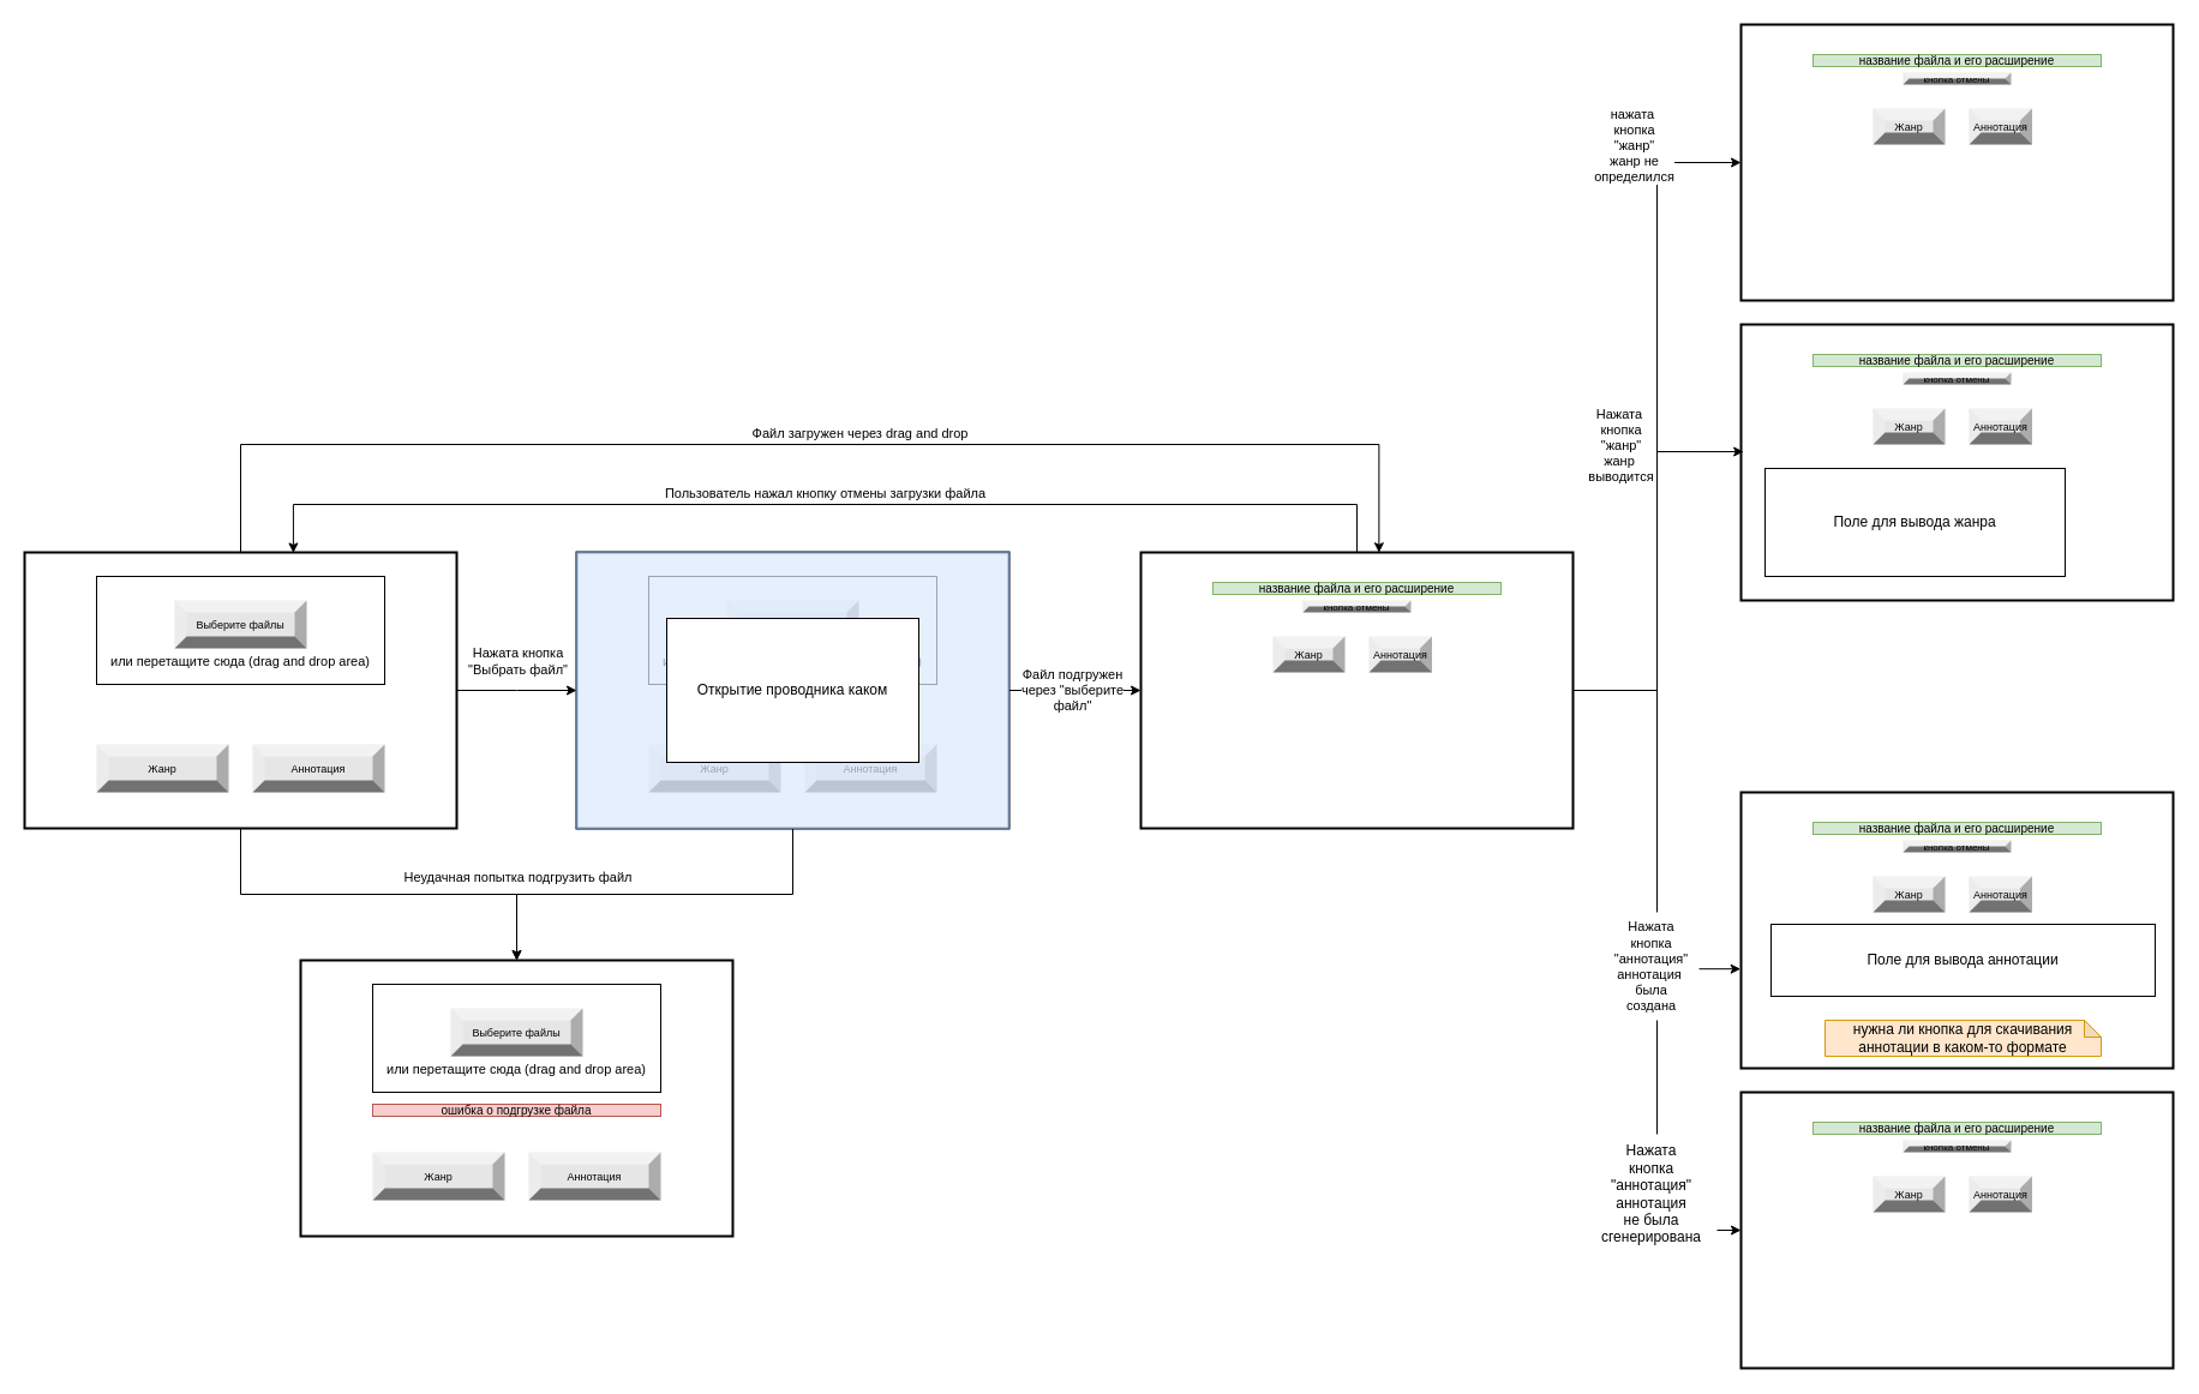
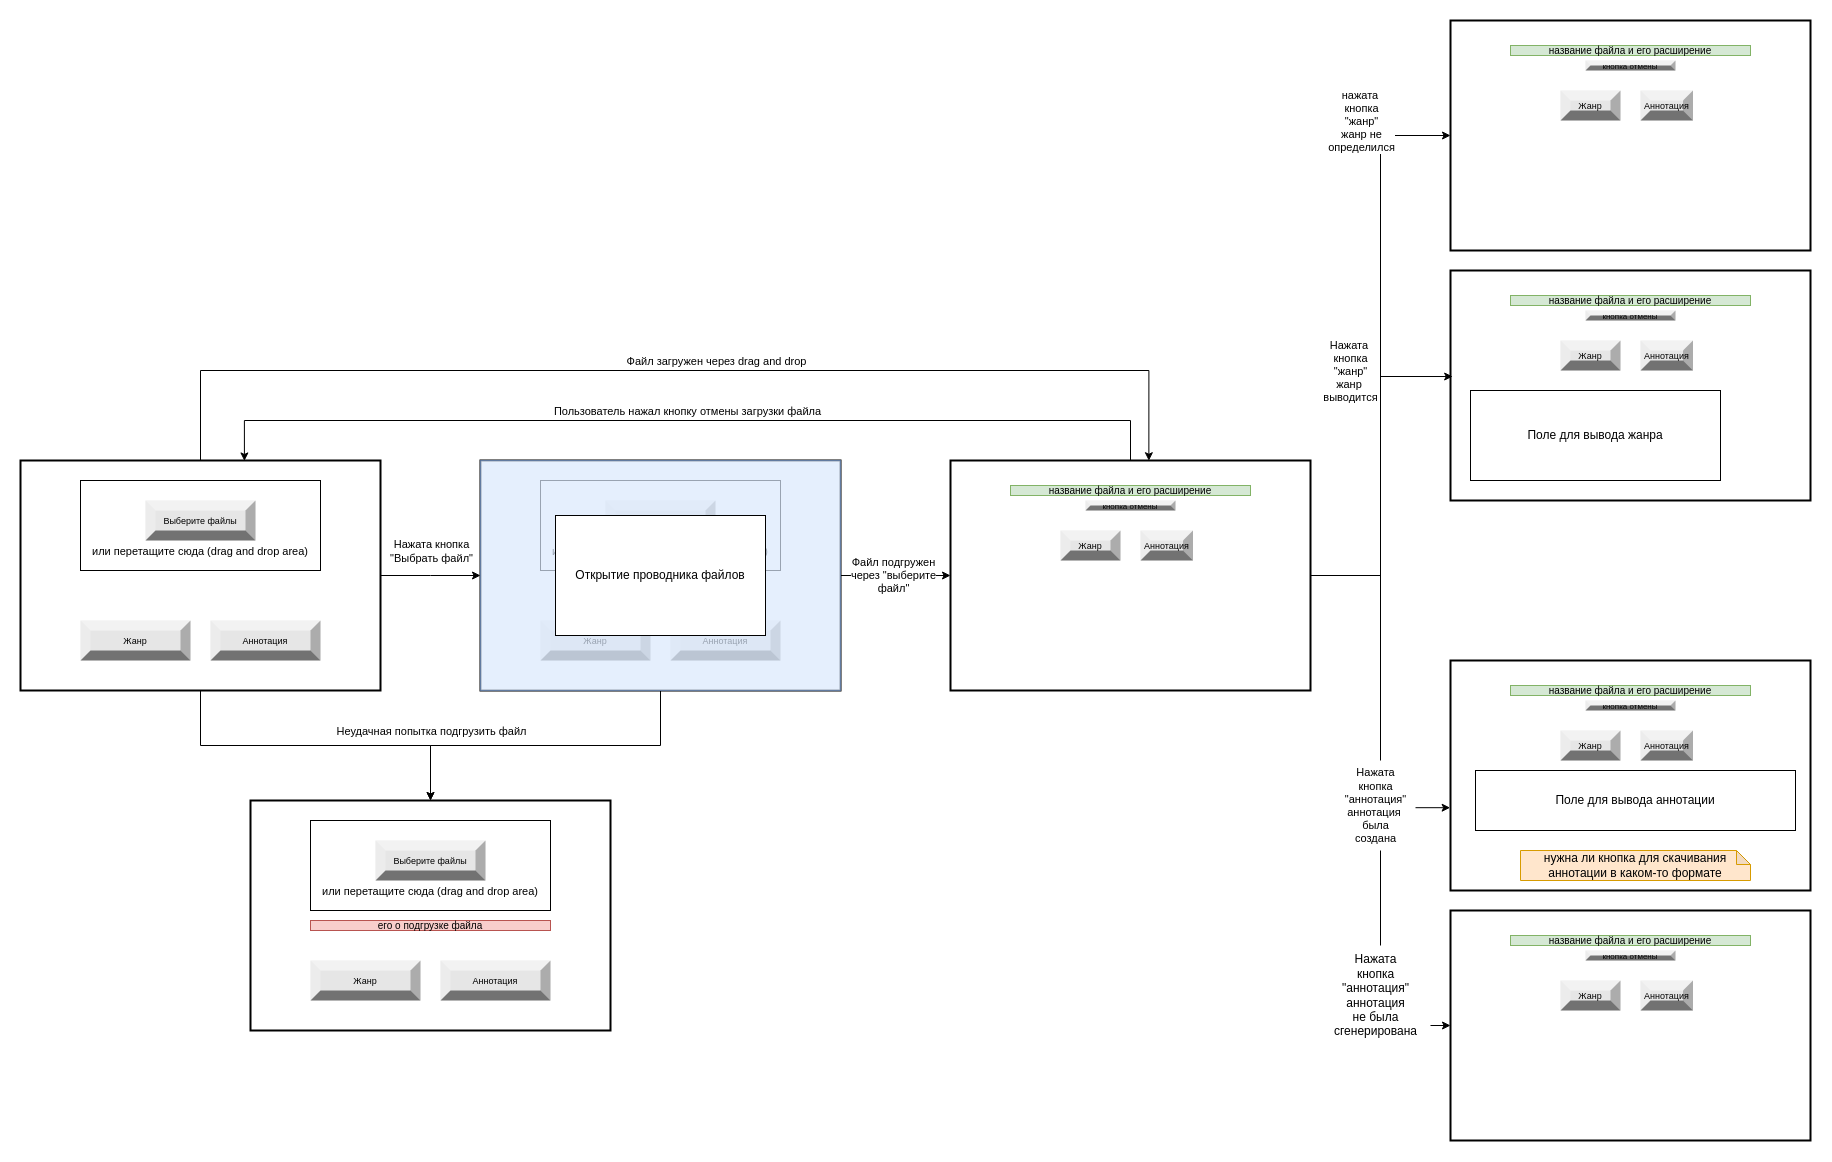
- <mxCell id="20" value="Открытие проводника каком" style="rounded=0;whiteSpace=wrap;html=1;" vertex="1" parent="1"><mxGeometry x="555" y="515" width="210" height="120" as="geometry" /></mxCell>
+ <mxCell id="20" value="Открытие проводника файлов" style="rounded=0;whiteSpace=wrap;html=1;" vertex="1" parent="1"><mxGeometry x="555" y="515" width="210" height="120" as="geometry" /></mxCell>
- <mxCell id="36" value="&lt;font style=&quot;font-size: 10px;&quot;&gt;ошибка о подгрузке файла&lt;/font&gt;" style="rounded=0;whiteSpace=wrap;html=1;fillColor=#f8cecc;strokeColor=#b85450;" vertex="1" parent="1"><mxGeometry x="310" y="920" width="240" height="10" as="geometry" /></mxCell>
+ <mxCell id="36" value="&lt;font style=&quot;font-size: 10px;&quot;&gt;его о подгрузке файла&lt;/font&gt;" style="rounded=0;whiteSpace=wrap;html=1;fillColor=#f8cecc;strokeColor=#b85450;" vertex="1" parent="1"><mxGeometry x="310" y="920" width="240" height="10" as="geometry" /></mxCell>
